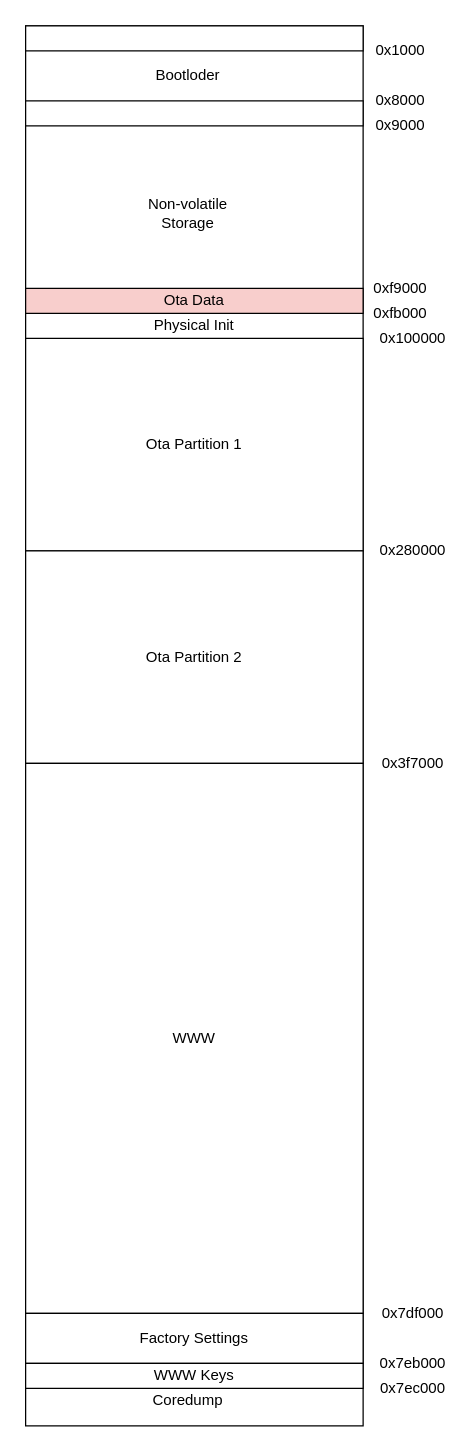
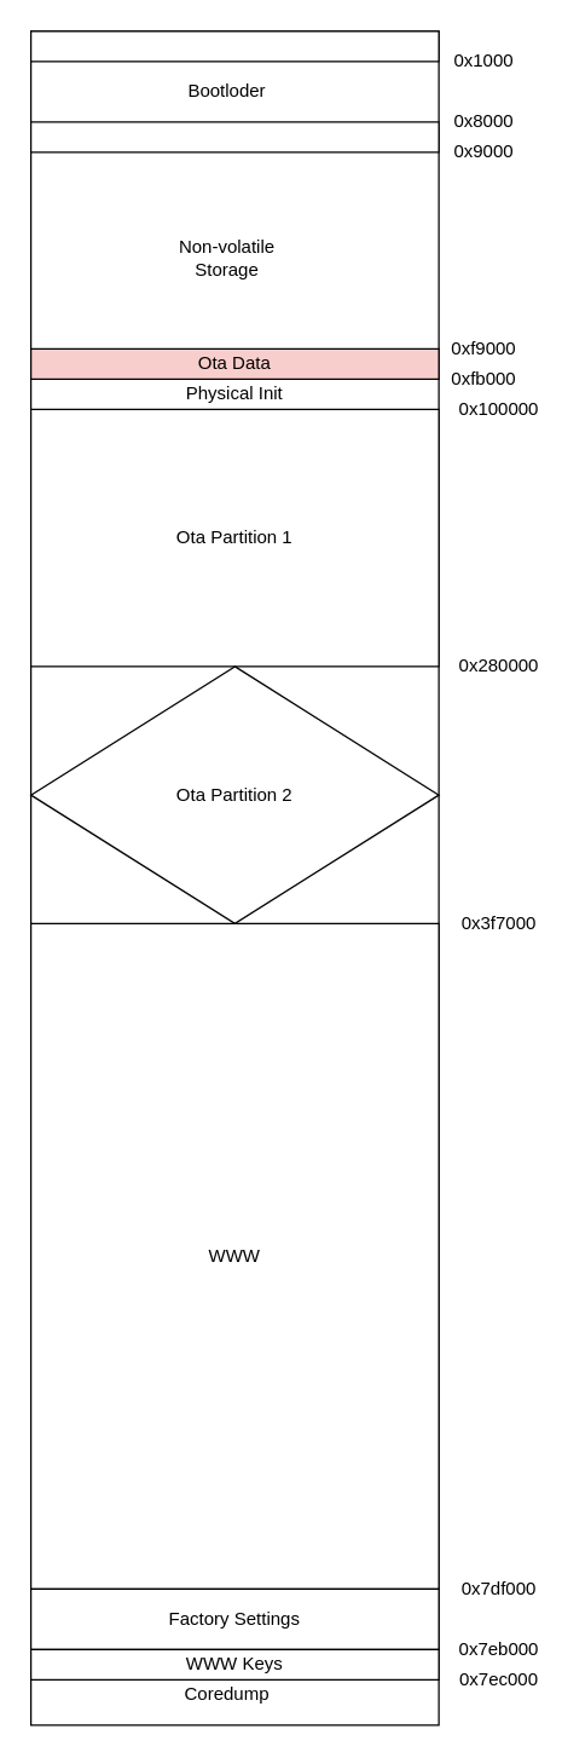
- <mxCell id="17" value="Ota Partition 2" style="rounded=0;whiteSpace=wrap;html=1;" vertex="1" parent="1"><mxGeometry x="20" y="440" width="270" height="170" as="geometry" /></mxCell>
+ <mxCell id="17" value="Ota Partition 2" style="rhombus;whiteSpace=wrap;html=1;" vertex="1" parent="1"><mxGeometry x="20" y="440" width="270" height="170" as="geometry" /></mxCell>
